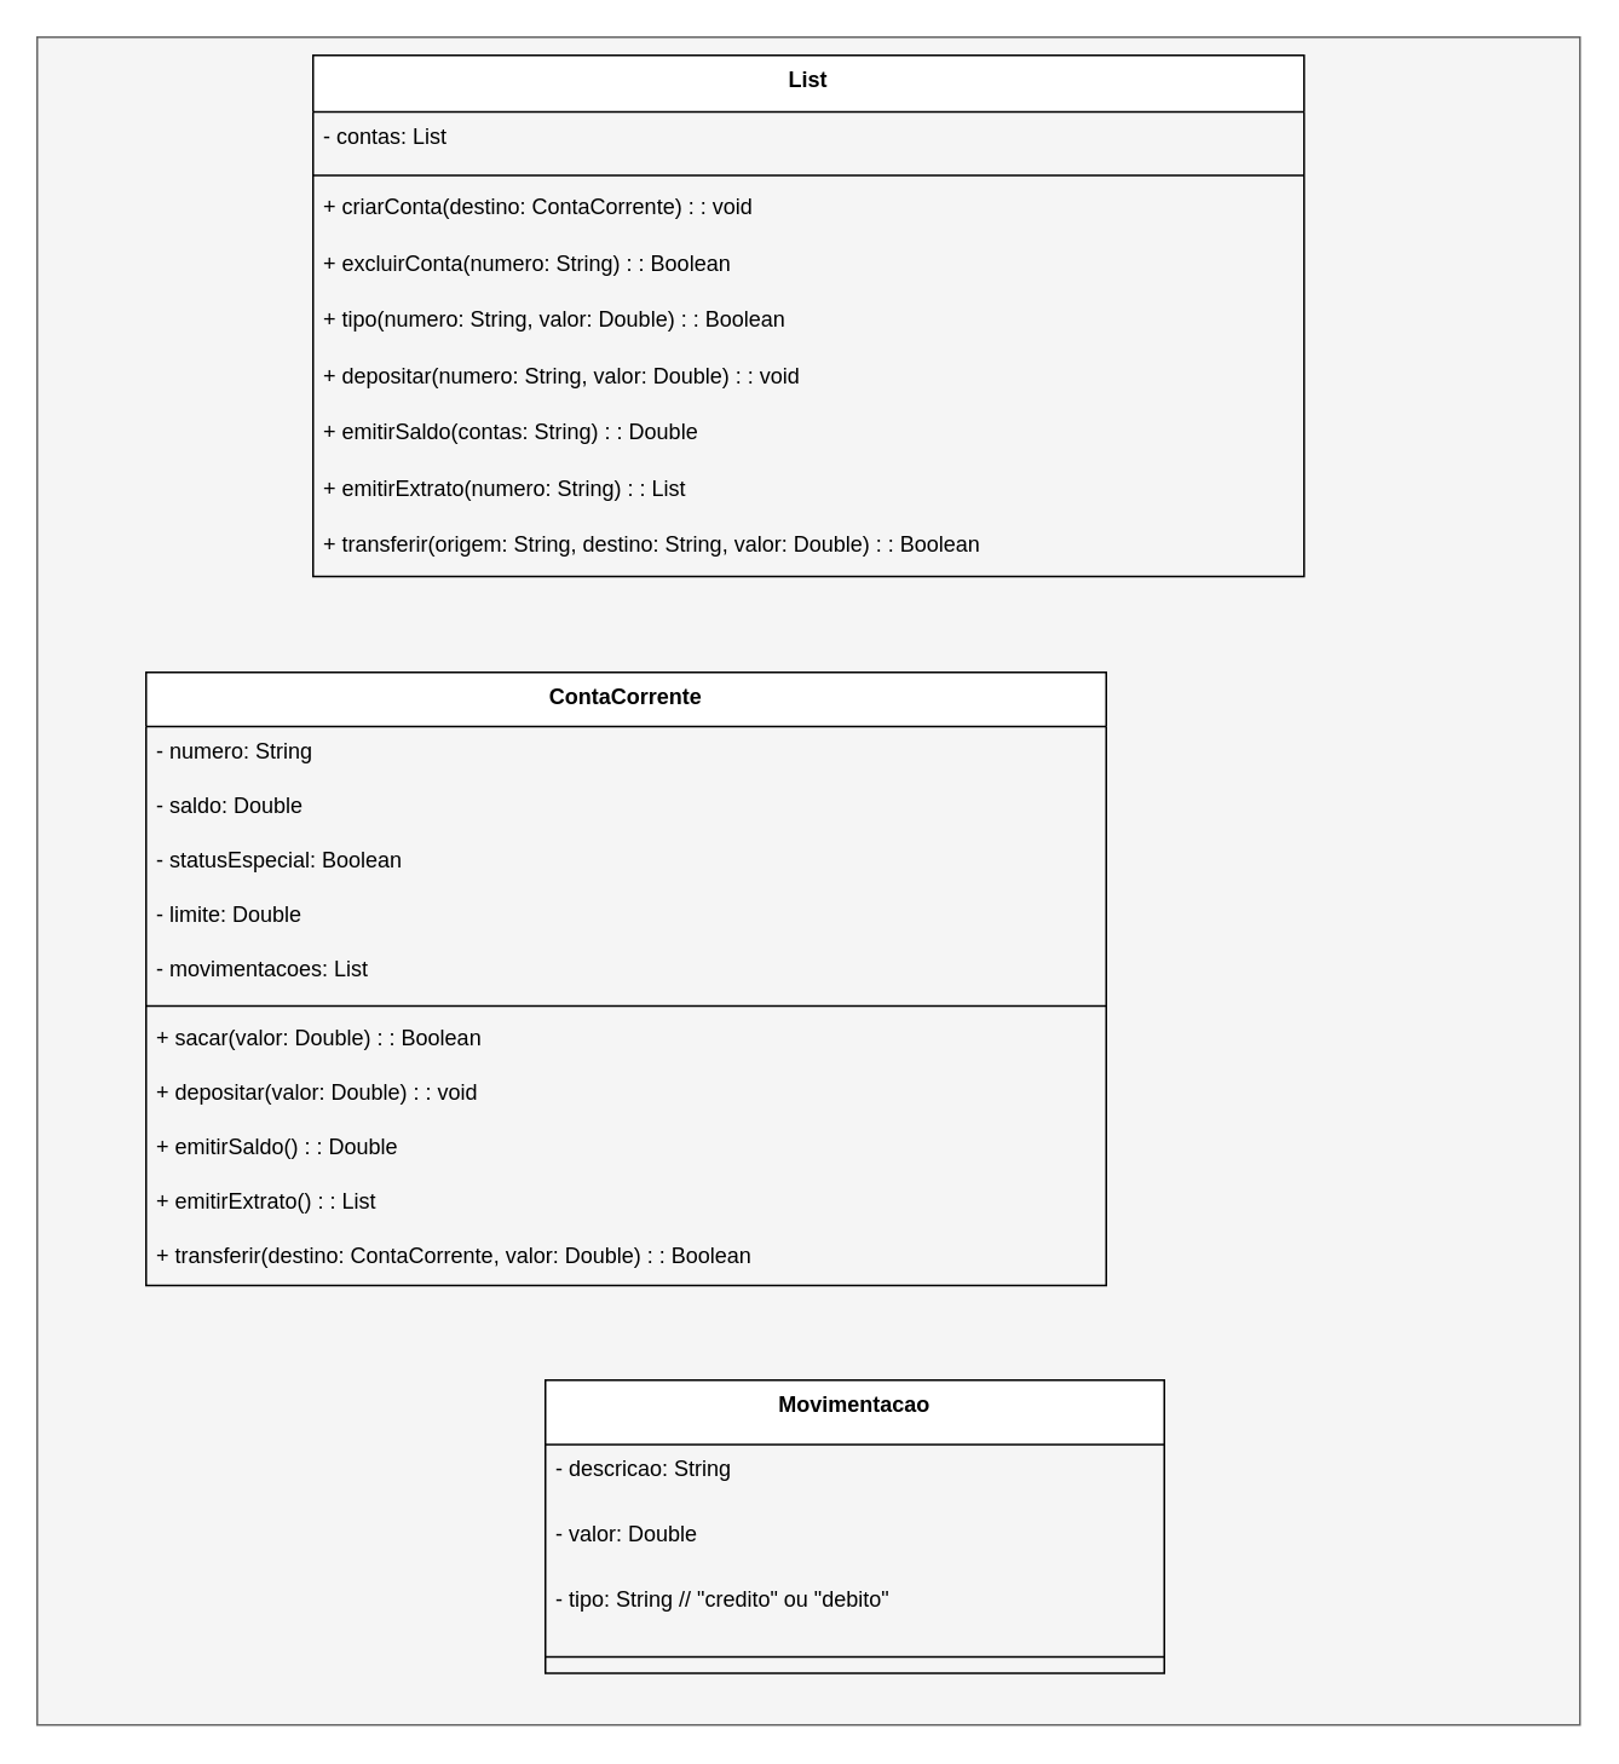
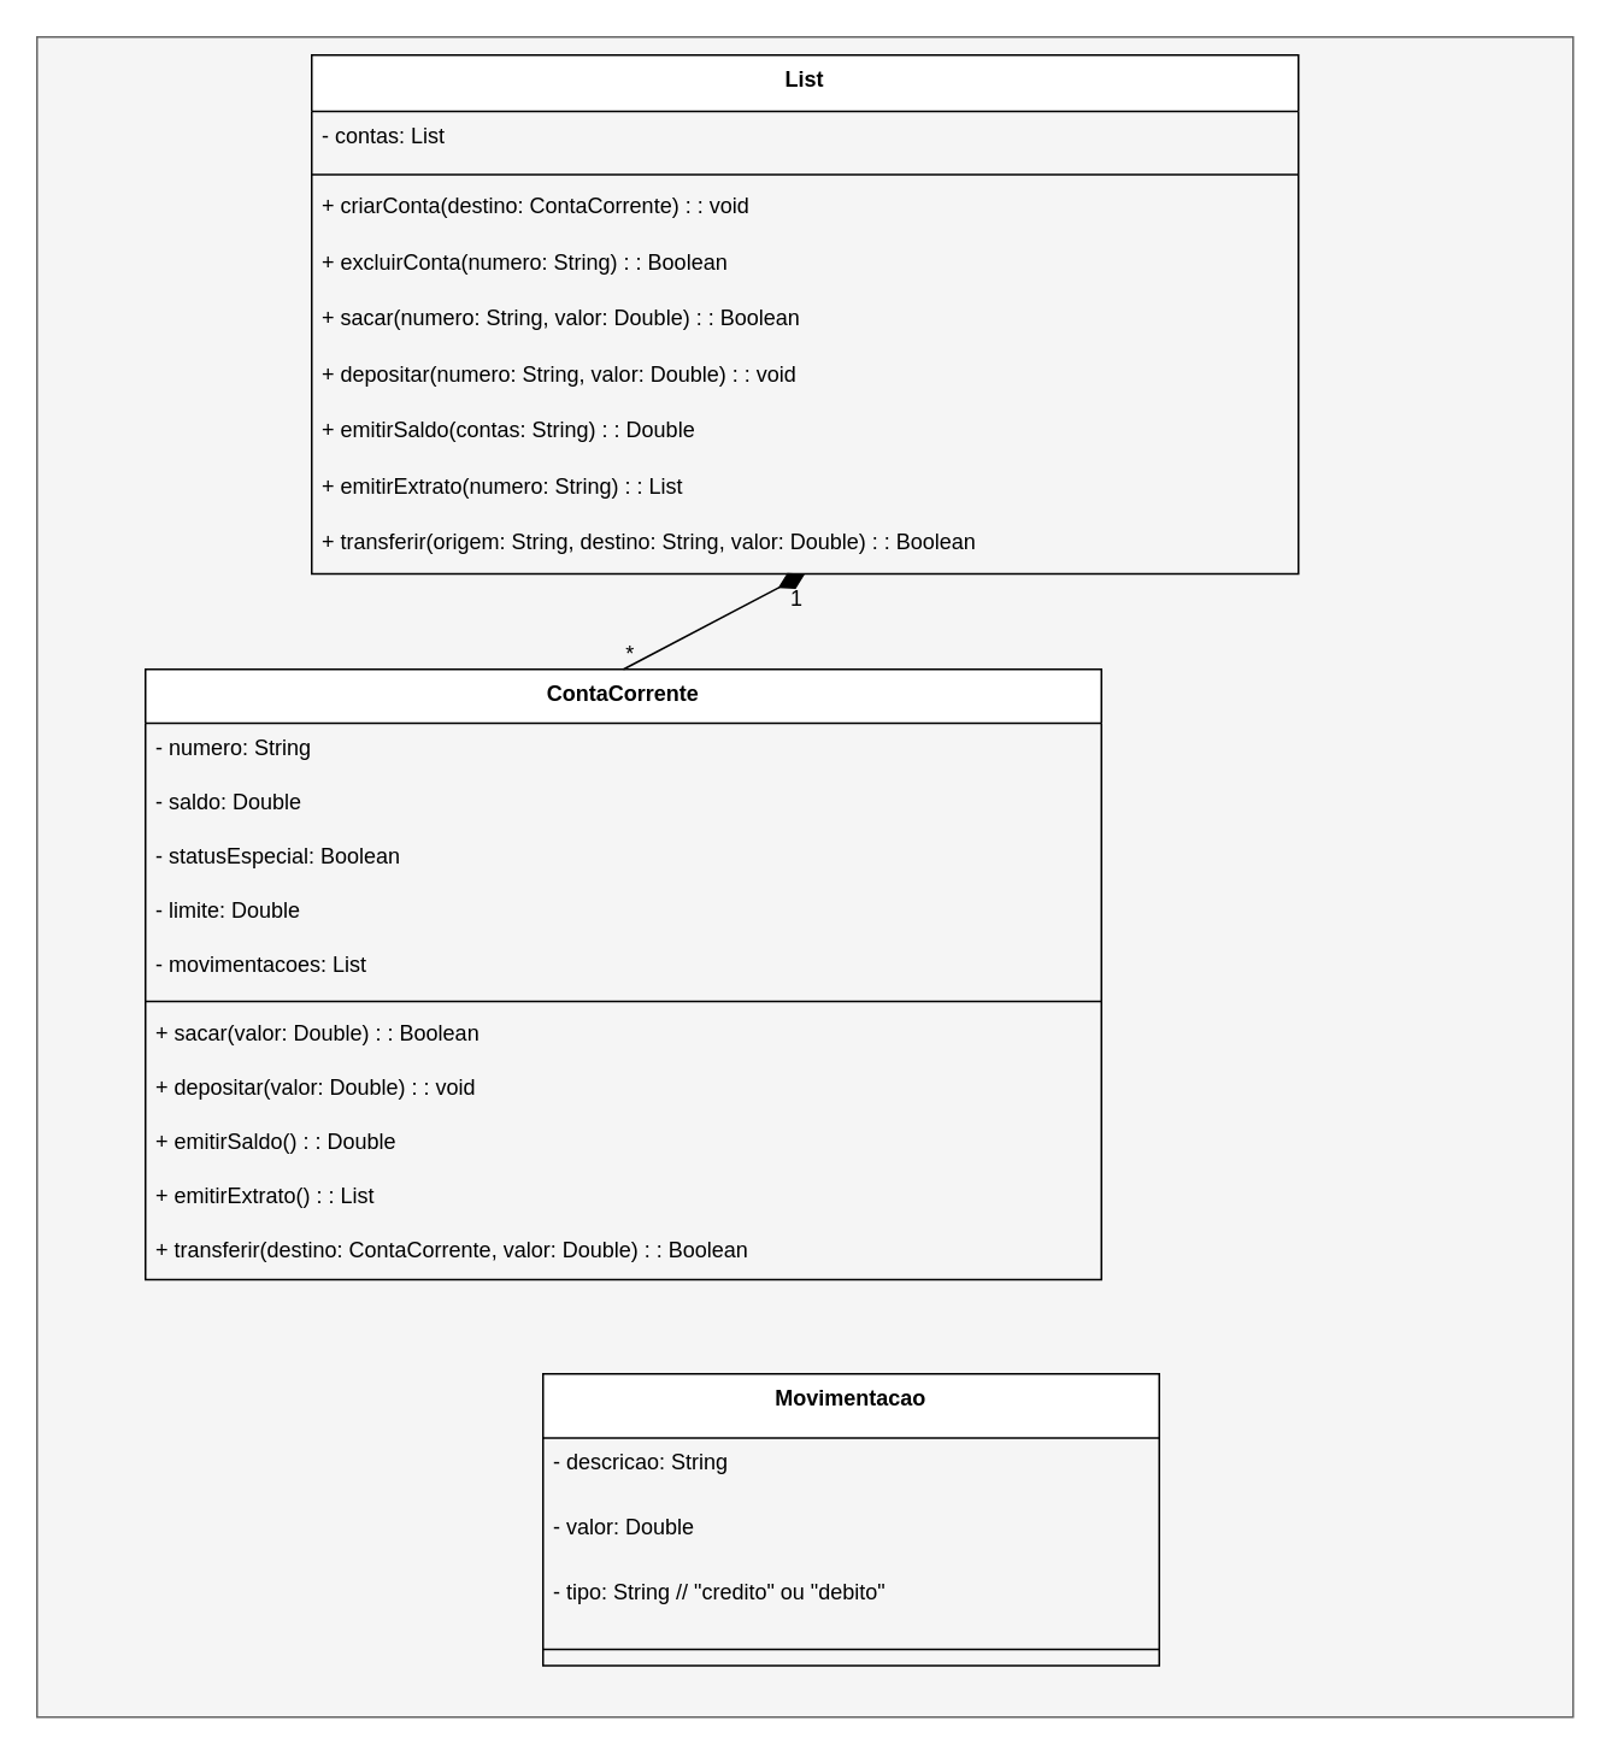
- <mxCell id="25" value="+ tipo(numero: String, valor: Double) : : Boolean" style="text;strokeColor=none;fillColor=none;align=left;verticalAlign=top;spacingLeft=4;spacingRight=4;overflow=hidden;rotatable=0;points=[[0,0.5],[1,0.5]];portConstraint=eastwest;" parent="20" vertex="1"><mxGeometry y="132.111" width="546" height="31" as="geometry" /></mxCell>
+ <mxCell id="25" value="+ sacar(numero: String, valor: Double) : : Boolean" style="text;strokeColor=none;fillColor=none;align=left;verticalAlign=top;spacingLeft=4;spacingRight=4;overflow=hidden;rotatable=0;points=[[0,0.5],[1,0.5]];portConstraint=eastwest;" parent="20" vertex="1"><mxGeometry y="132.111" width="546" height="31" as="geometry" /></mxCell>
+ <mxCell id="30" value="" style="curved=1;startArrow=diamondThin;startSize=14;startFill=1;endArrow=none;exitX=0.5;exitY=1;entryX=0.5;entryY=0;" parent="1" source="20" target="3" edge="1"><mxGeometry relative="1" as="geometry"><Array as="points" /></mxGeometry></mxCell>
+ <mxCell id="31" value="1" style="edgeLabel;resizable=0;labelBackgroundColor=none;fontSize=12;align=right;verticalAlign=top;" parent="30" vertex="1"><mxGeometry x="-1" relative="1" as="geometry" /></mxCell>
+ <mxCell id="32" value="*" style="edgeLabel;resizable=0;labelBackgroundColor=none;fontSize=12;align=left;verticalAlign=bottom;" parent="30" vertex="1"><mxGeometry x="1" relative="1" as="geometry" /></mxCell>
